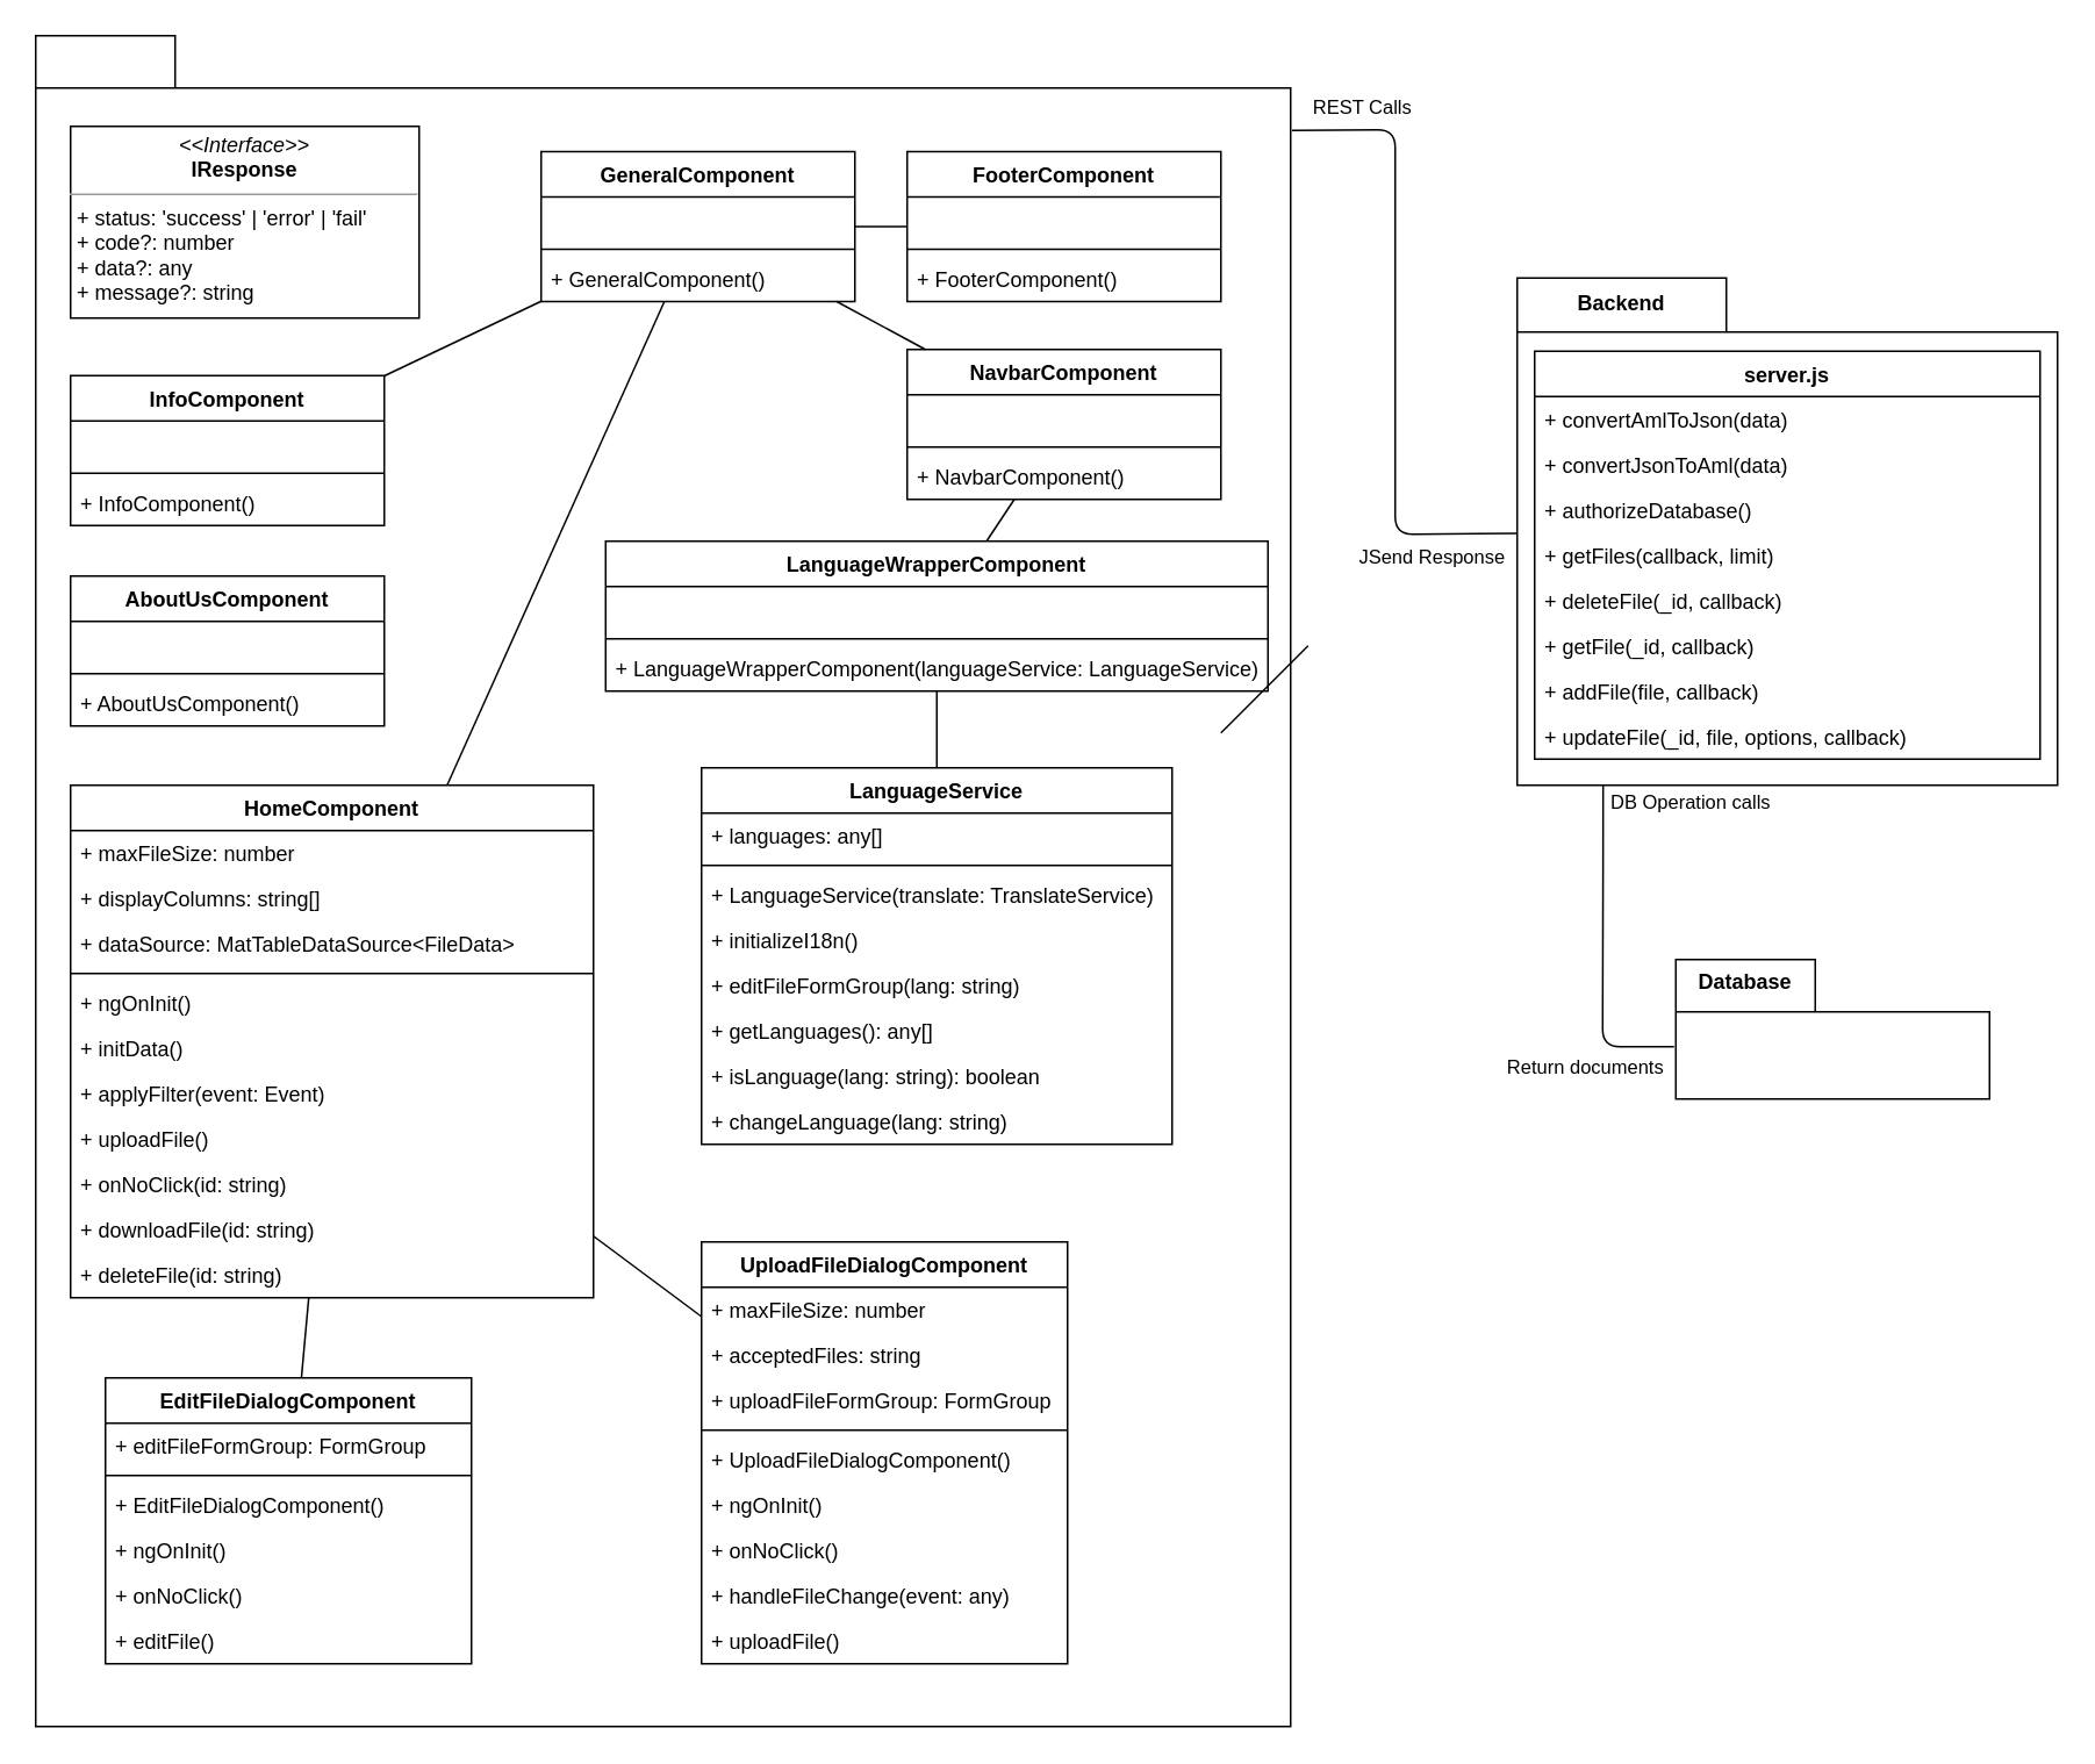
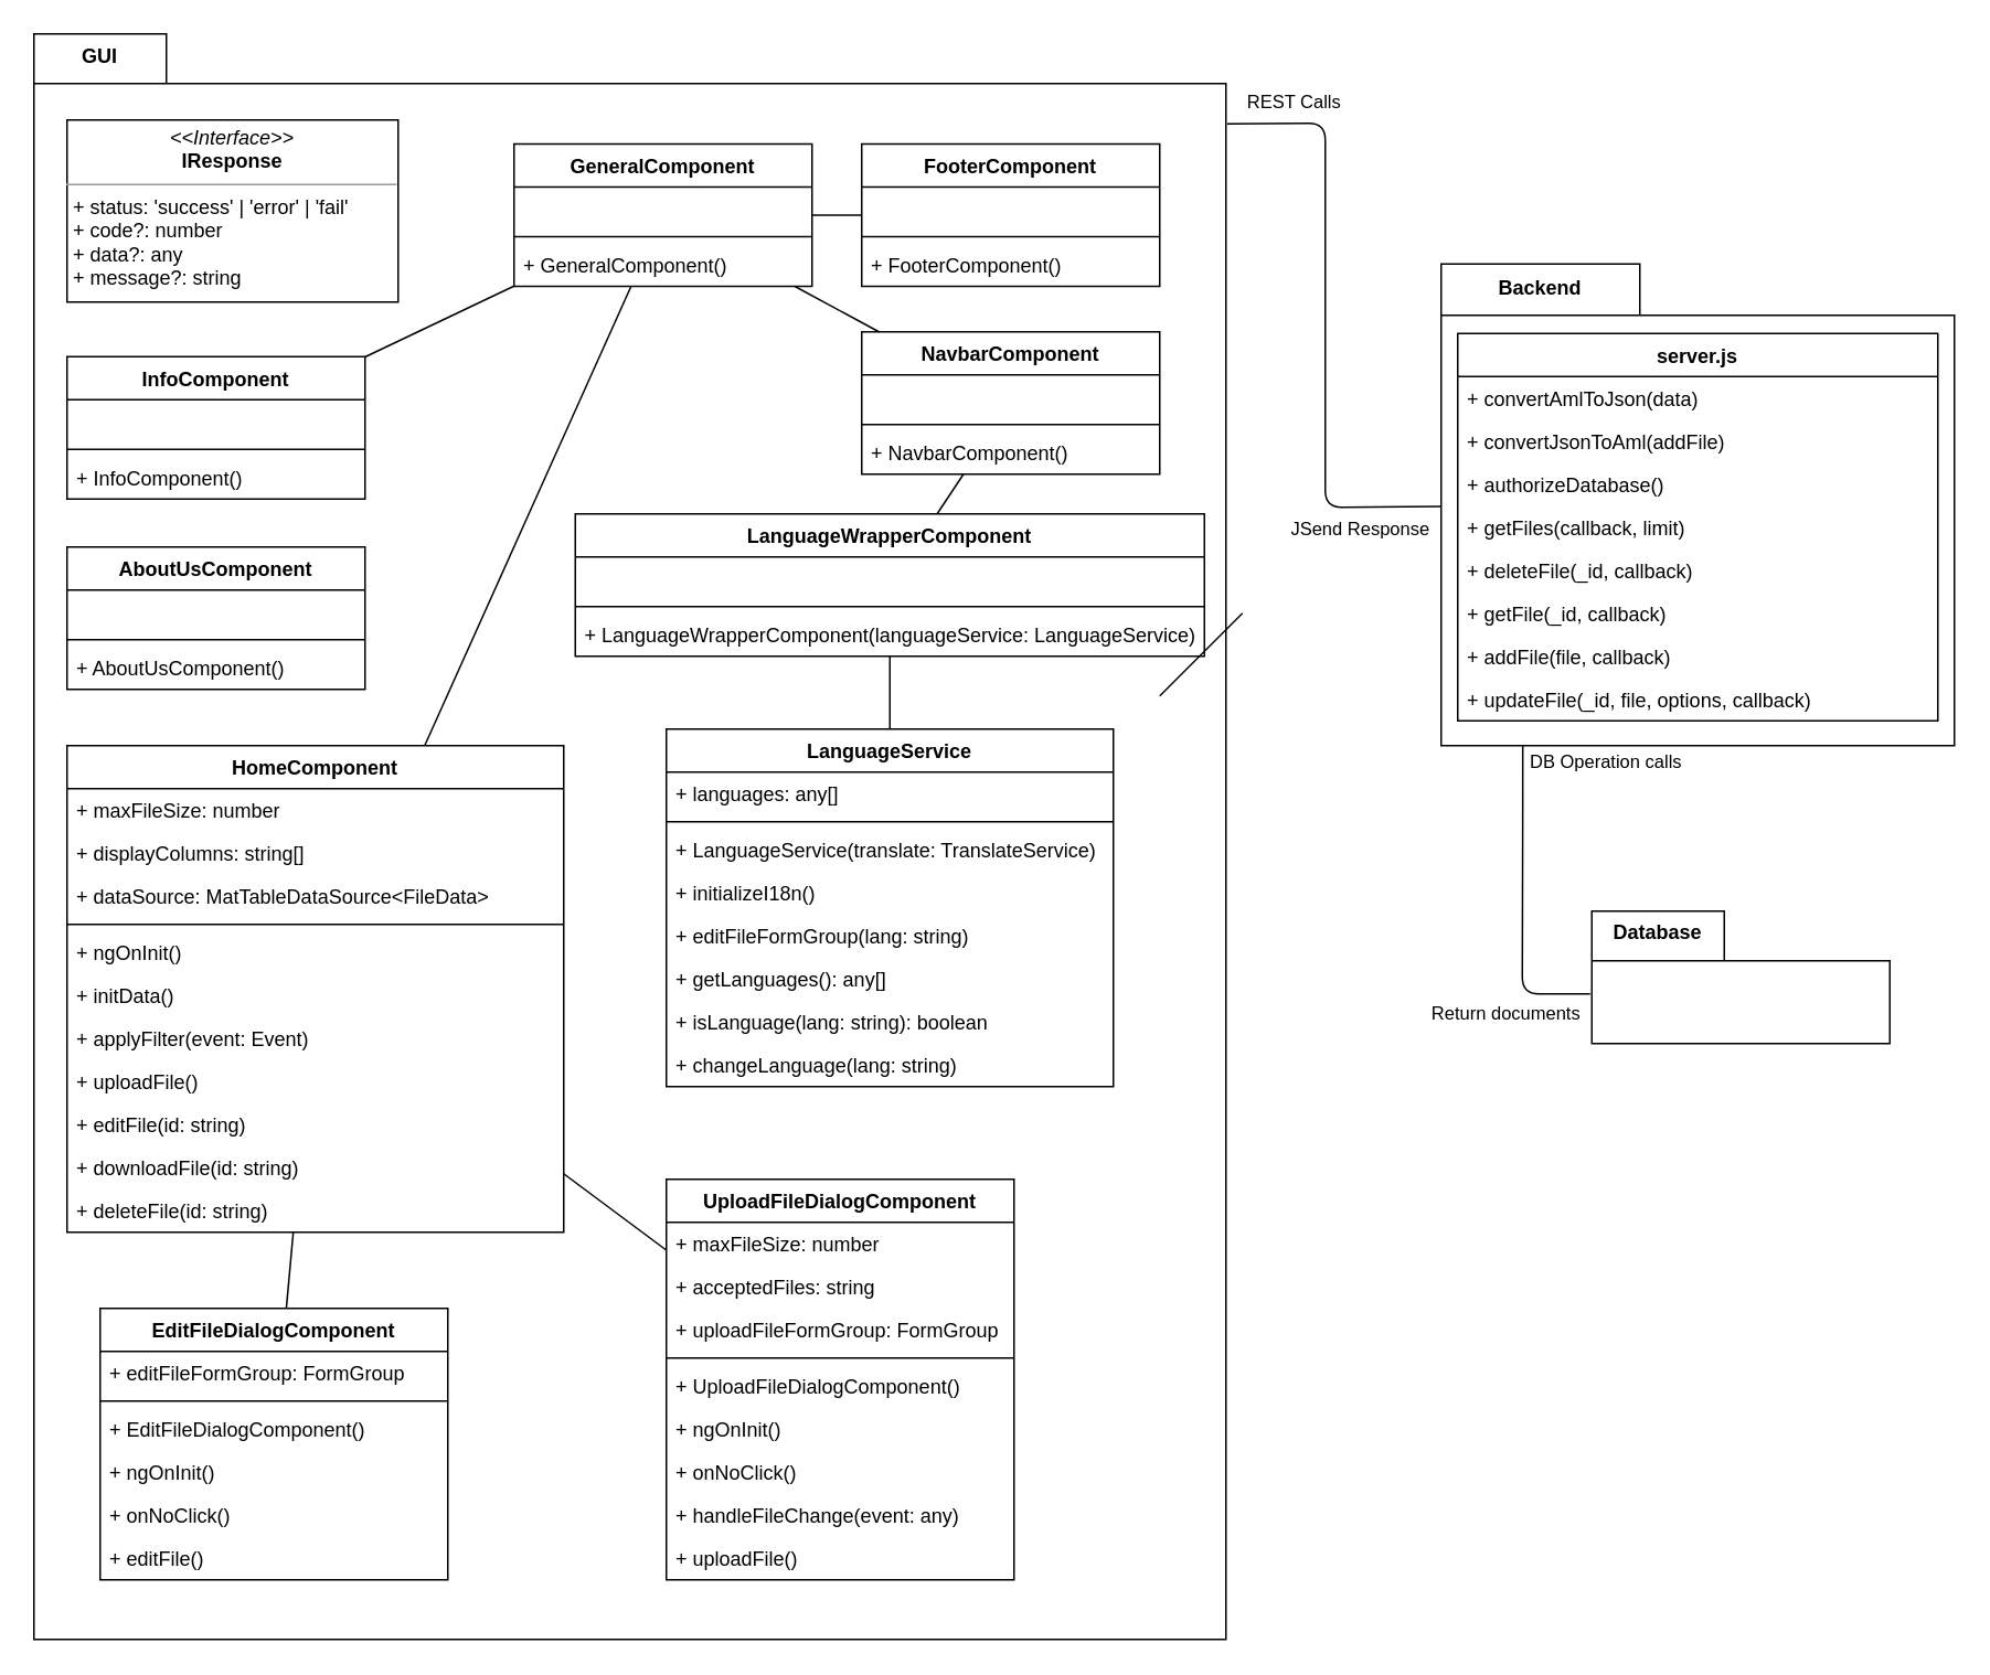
+ <mxCell id="86" value="GUI" style="text;align=center;fontStyle=1;verticalAlign=middle;spacingLeft=3;spacingRight=3;strokeColor=none;rotatable=0;points=[[0,0.5],[1,0.5]];portConstraint=eastwest;rounded=0;shadow=0;" parent="1" vertex="1"><mxGeometry x="20" y="20" width="80" height="26" as="geometry" /></mxCell>
- <mxCell id="6" value="+ convertJsonToAml(data)&#10;" style="text;strokeColor=none;fillColor=none;align=left;verticalAlign=top;spacingLeft=4;spacingRight=4;overflow=hidden;rotatable=0;points=[[0,0.5],[1,0.5]];portConstraint=eastwest;" parent="4" vertex="1"><mxGeometry y="52" width="290" height="26" as="geometry" /></mxCell>
+ <mxCell id="6" value="+ convertJsonToAml(addFile)&#10;" style="text;strokeColor=none;fillColor=none;align=left;verticalAlign=top;spacingLeft=4;spacingRight=4;overflow=hidden;rotatable=0;points=[[0,0.5],[1,0.5]];portConstraint=eastwest;" parent="4" vertex="1"><mxGeometry y="52" width="290" height="26" as="geometry" /></mxCell>
- <mxCell id="41" value="+ onNoClick(id: string)" style="text;strokeColor=none;fillColor=none;align=left;verticalAlign=top;spacingLeft=4;spacingRight=4;overflow=hidden;rotatable=0;points=[[0,0.5],[1,0.5]];portConstraint=eastwest;" parent="32" vertex="1"><mxGeometry y="216" width="300" height="26" as="geometry" /></mxCell>
+ <mxCell id="41" value="+ editFile(id: string)" style="text;strokeColor=none;fillColor=none;align=left;verticalAlign=top;spacingLeft=4;spacingRight=4;overflow=hidden;rotatable=0;points=[[0,0.5],[1,0.5]];portConstraint=eastwest;" parent="32" vertex="1"><mxGeometry y="216" width="300" height="26" as="geometry" /></mxCell>
